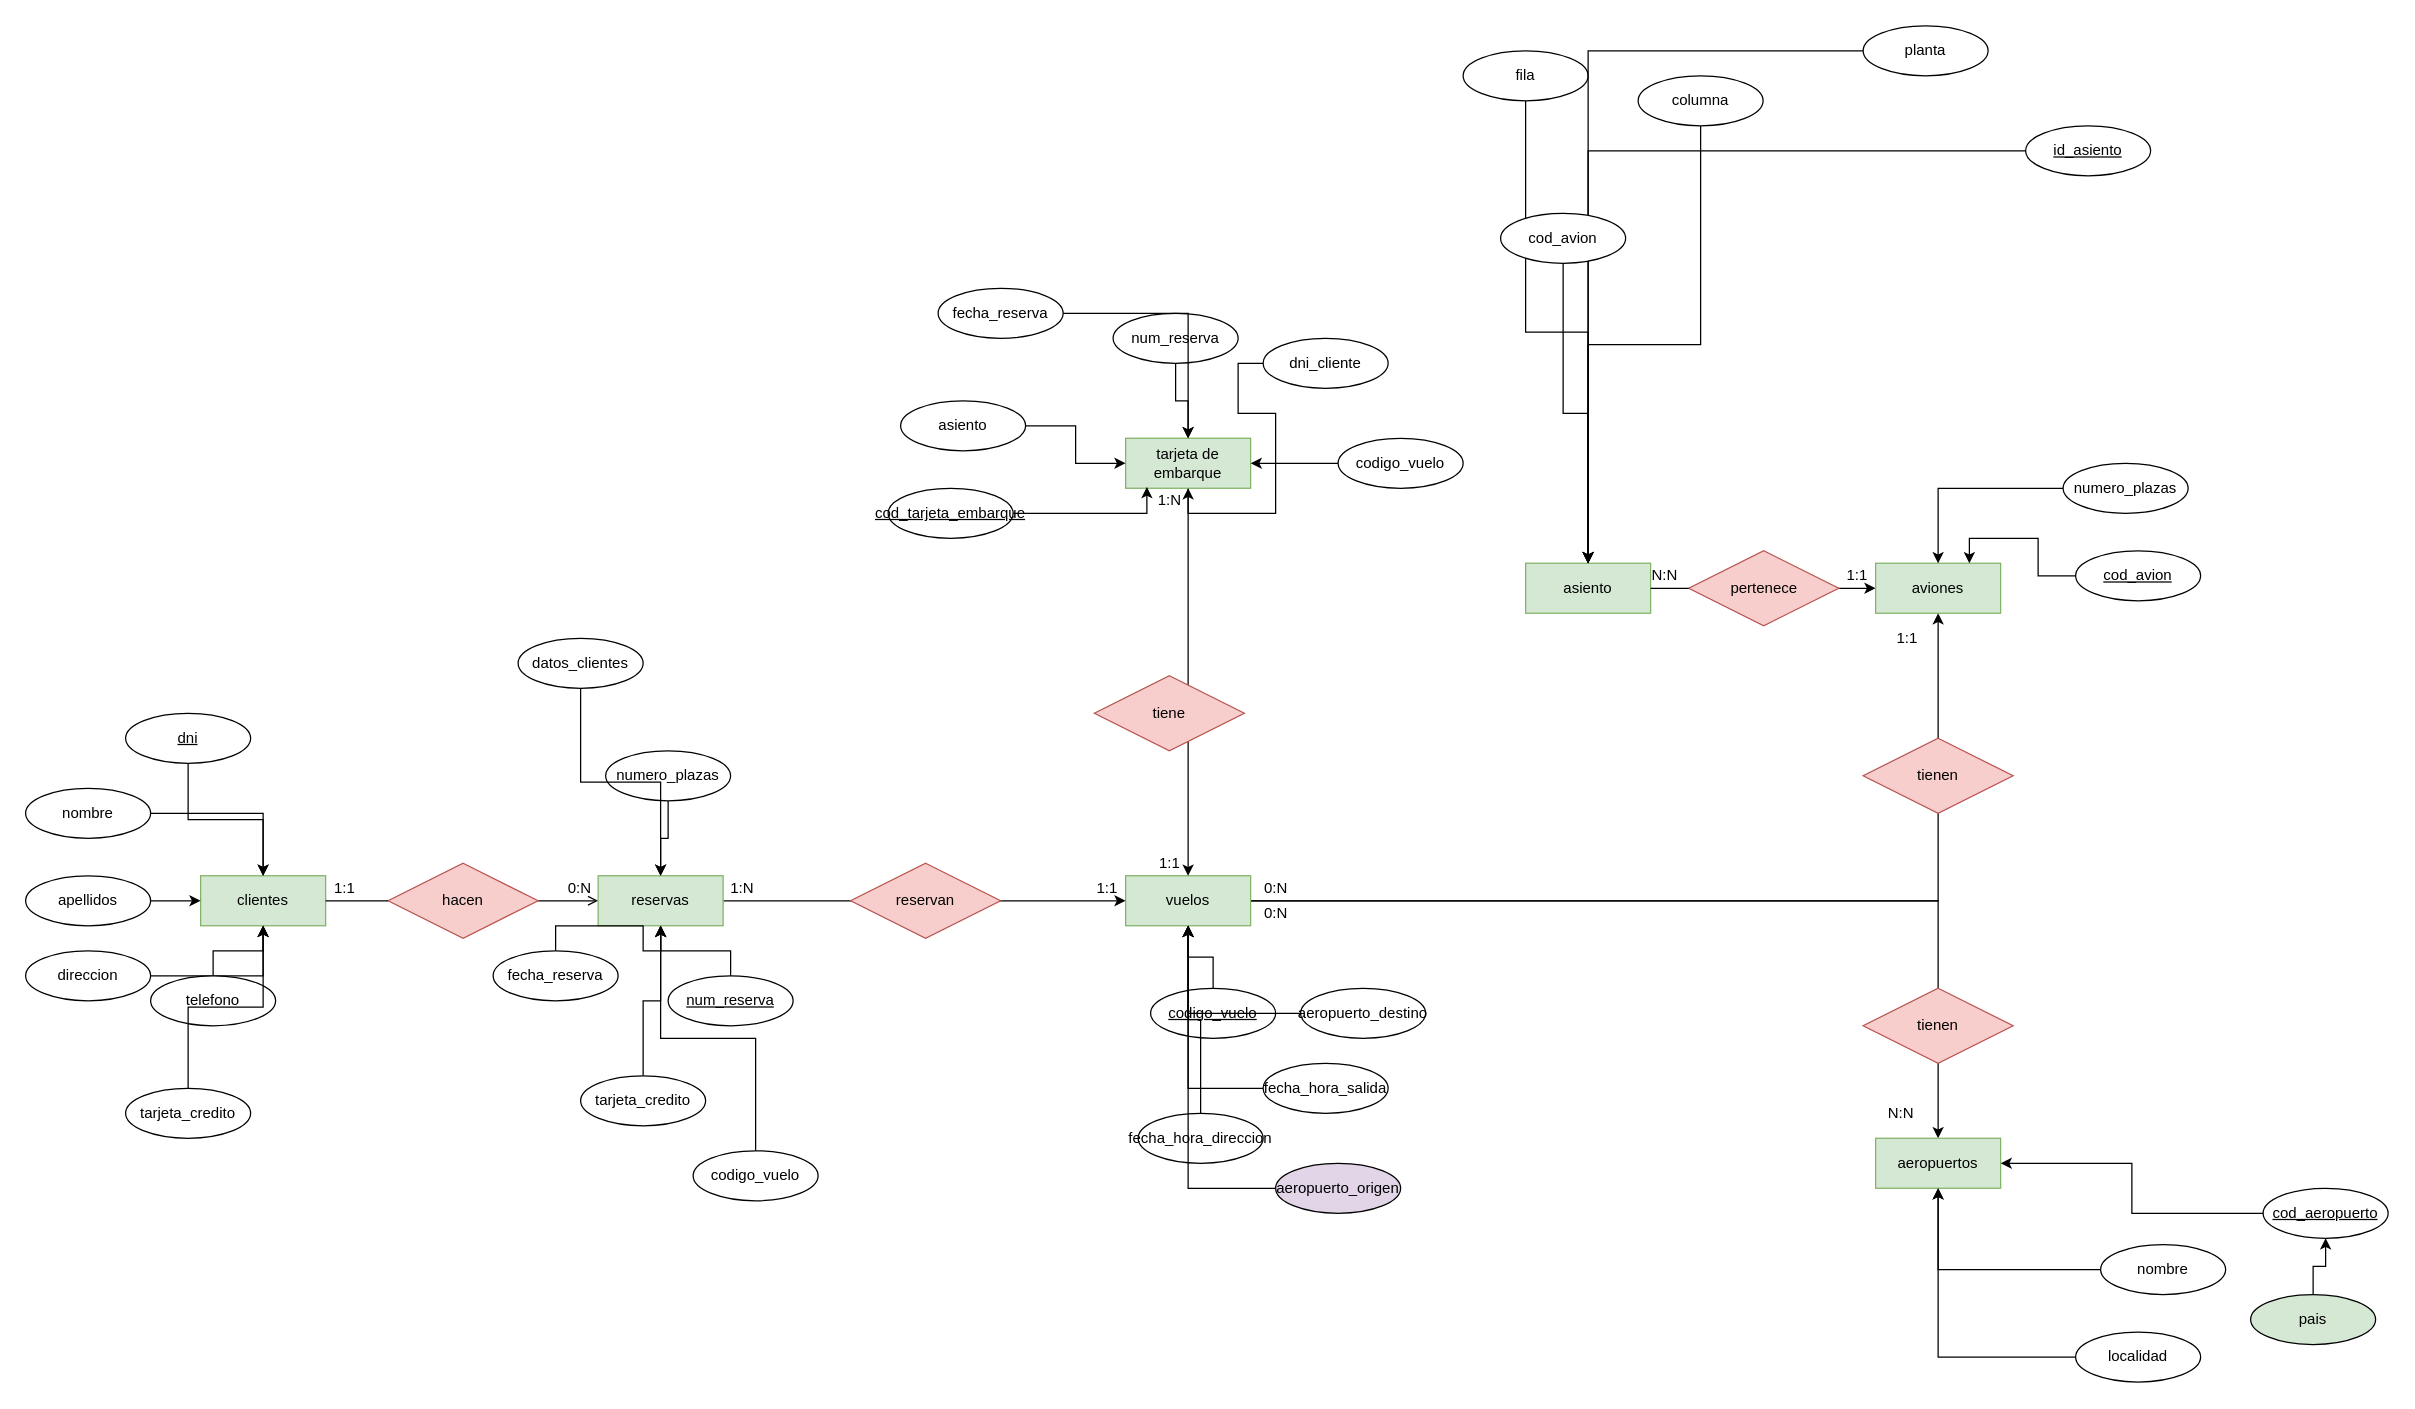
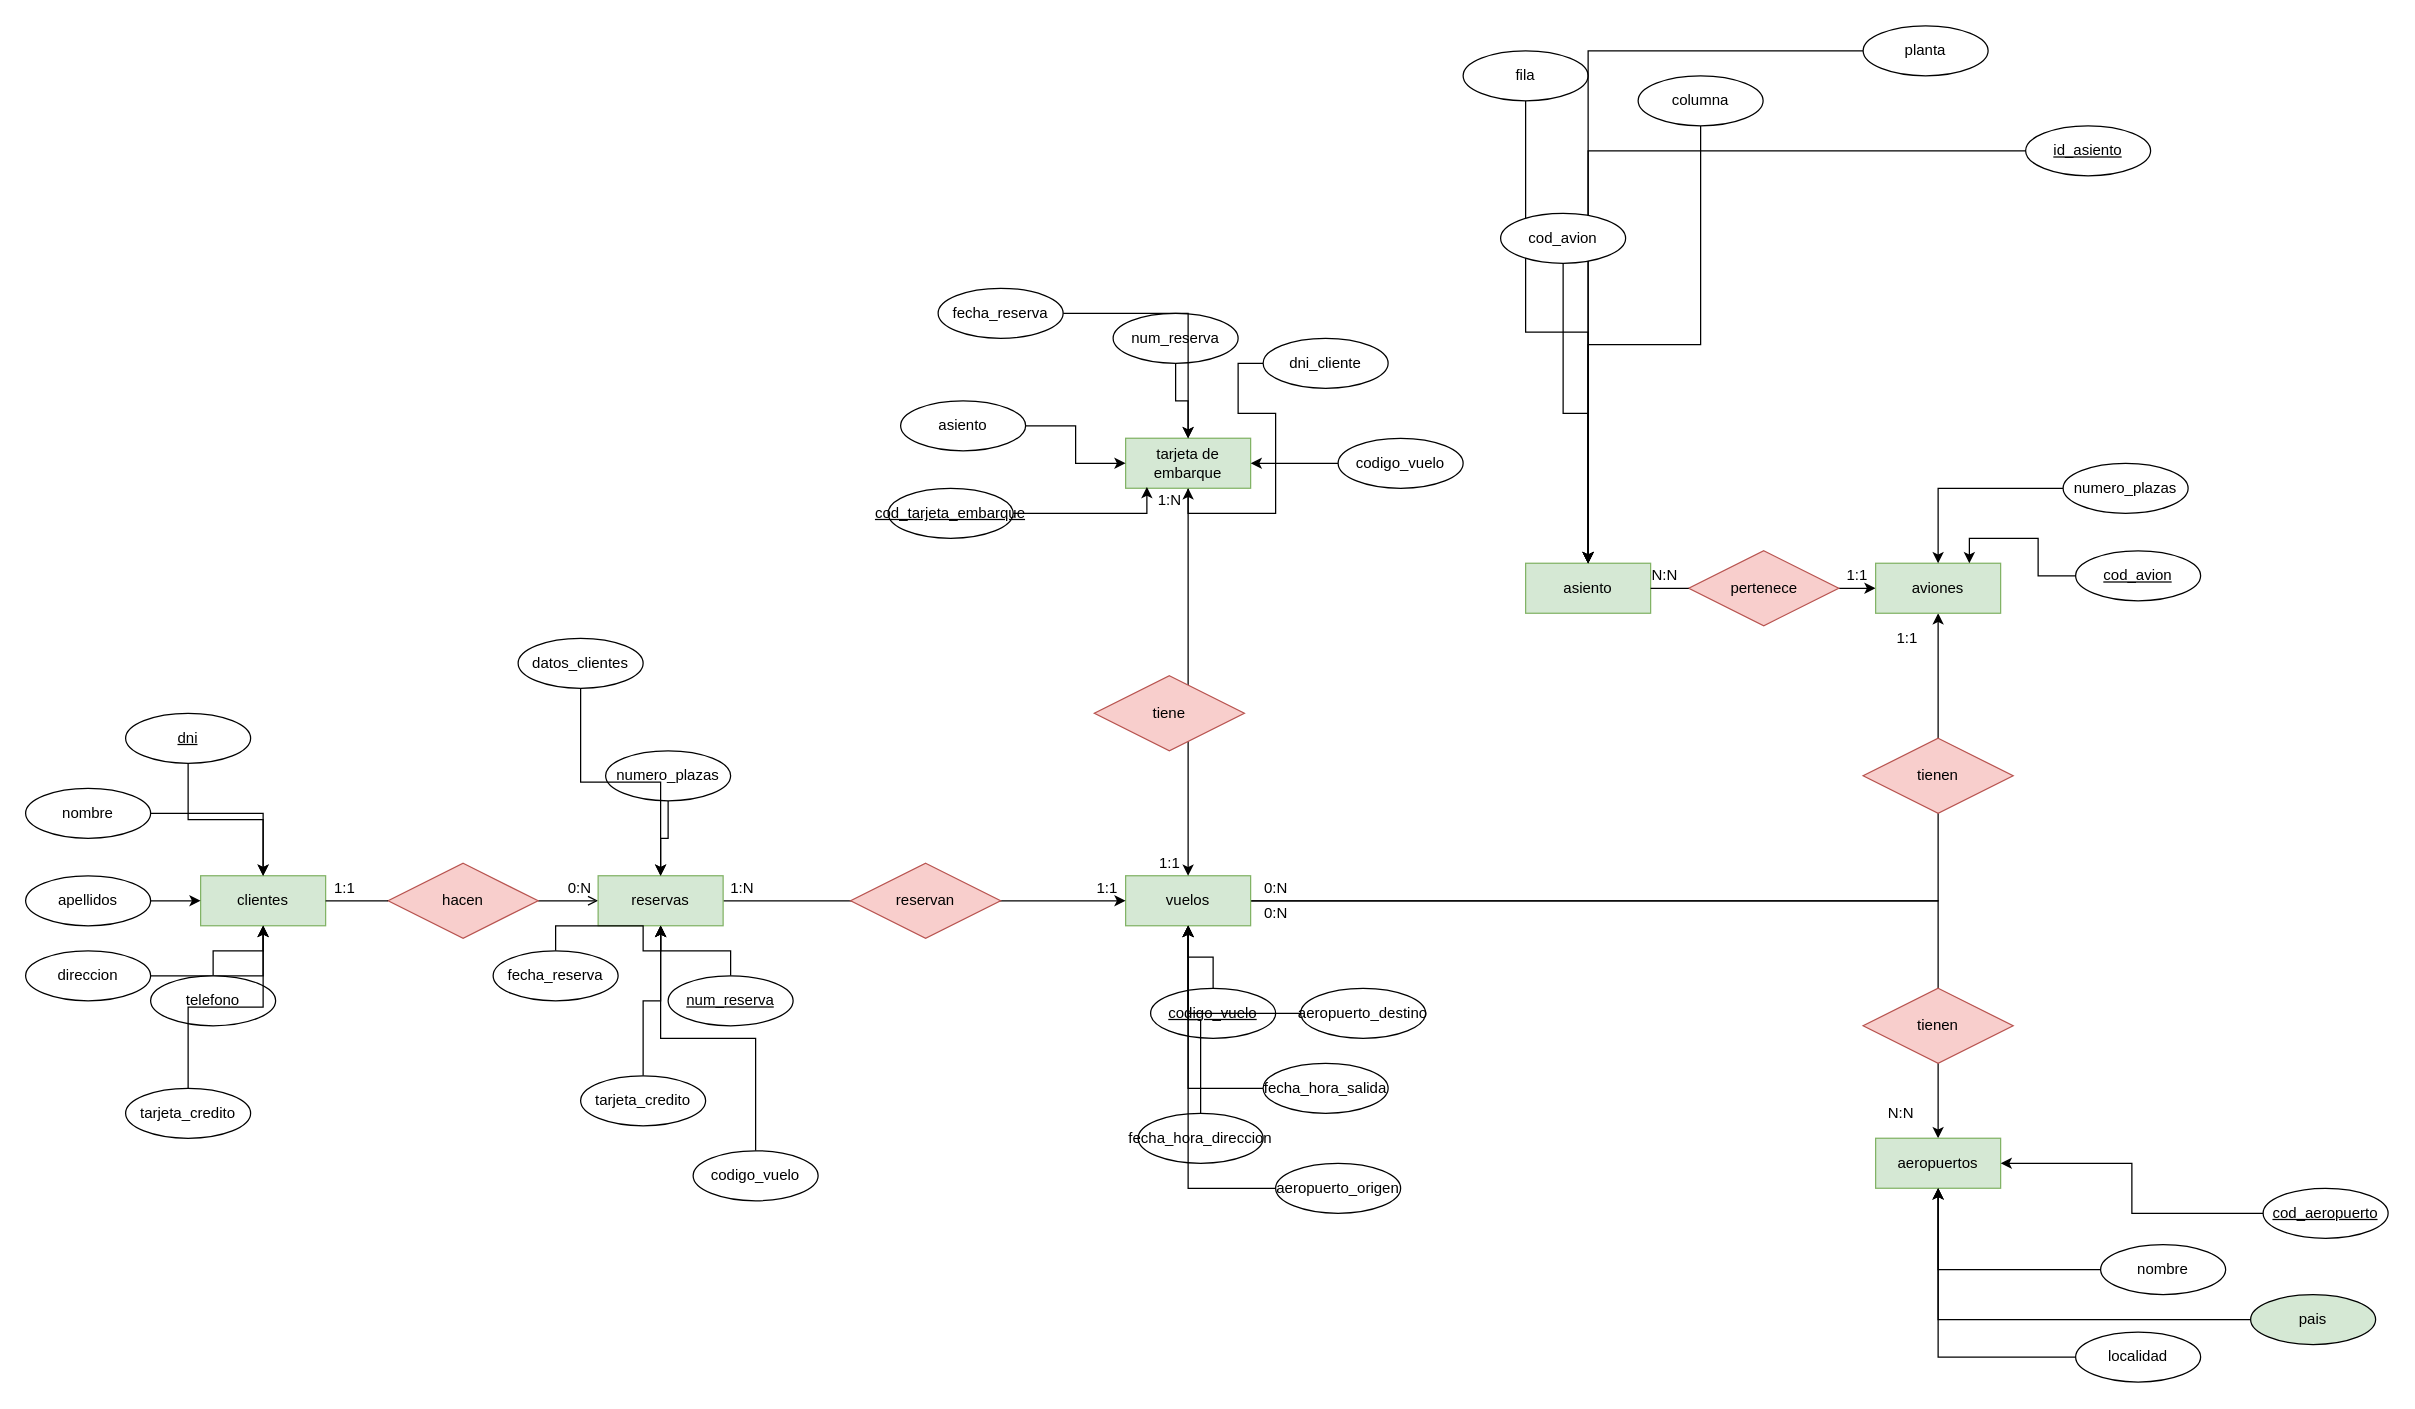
- <mxCell id="62" value="aeropuerto_origen" style="ellipse;whiteSpace=wrap;html=1;align=center;fillColor=#e1d5e7;" vertex="1" parent="1"><mxGeometry x="1020" y="930" width="100" height="40" as="geometry" /></mxCell>
+ <mxCell id="62" value="aeropuerto_origen" style="ellipse;whiteSpace=wrap;html=1;align=center;" vertex="1" parent="1"><mxGeometry x="1020" y="930" width="100" height="40" as="geometry" /></mxCell>
- <mxCell id="72" style="edgeStyle=orthogonalEdgeStyle;rounded=0;orthogonalLoop=1;jettySize=auto;html=1;" edge="1" parent="1" source="73" target="67"><mxGeometry relative="1" as="geometry" /></mxCell>
+ <mxCell id="72" style="edgeStyle=orthogonalEdgeStyle;rounded=0;orthogonalLoop=1;jettySize=auto;html=1;" edge="1" parent="1" source="73" target="65"><mxGeometry relative="1" as="geometry" /></mxCell>
